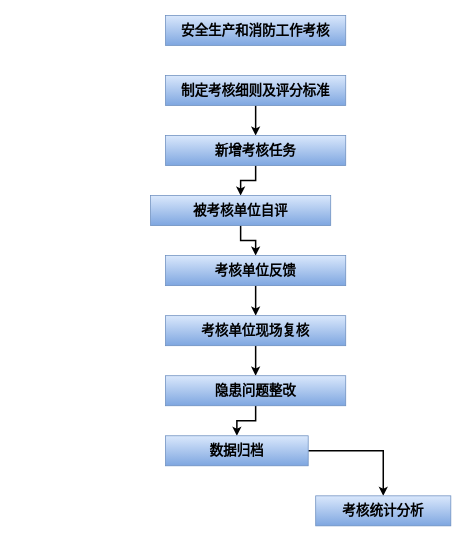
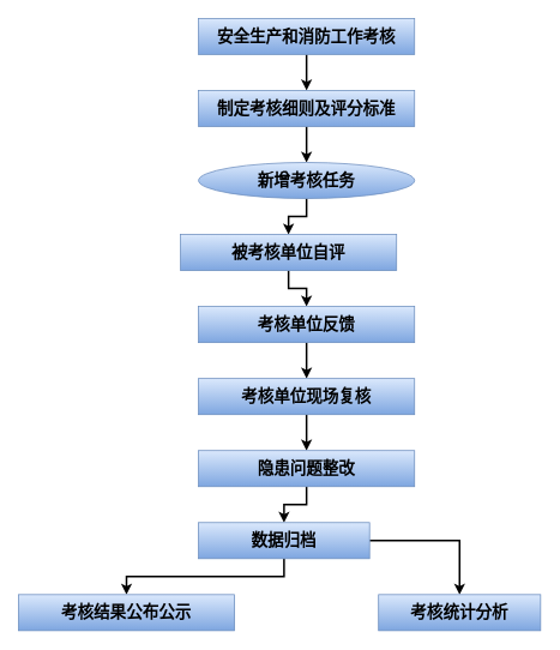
+ <mxCell id="2" style="edgeStyle=orthogonalEdgeStyle;rounded=0;orthogonalLoop=1;jettySize=auto;html=1;exitX=0.5;exitY=1;exitDx=0;exitDy=0;fontSize=18;strokeWidth=2;fontStyle=1" parent="1" source="3" target="5" edge="1"><mxGeometry relative="1" as="geometry" /></mxCell>
- <mxCell id="7" value="新增考核任务" style="rounded=0;whiteSpace=wrap;html=1;gradientColor=#7ea6e0;fillColor=#dae8fc;strokeColor=#6c8ebf;fontSize=18;fontStyle=1" parent="1" vertex="1"><mxGeometry x="220" y="180" width="240" height="40" as="geometry" /></mxCell>
+ <mxCell id="7" value="新增考核任务" style="ellipse;whiteSpace=wrap;html=1;gradientColor=#7ea6e0;fillColor=#dae8fc;strokeColor=#6c8ebf;fontSize=18;fontStyle=1;" parent="1" vertex="1"><mxGeometry x="220" y="180" width="240" height="40" as="geometry" /></mxCell>
+ <mxCell id="16" style="edgeStyle=orthogonalEdgeStyle;rounded=0;orthogonalLoop=1;jettySize=auto;html=1;entryX=0.5;entryY=0;entryDx=0;entryDy=0;fontSize=18;strokeWidth=2;" parent="1" source="18" target="19" edge="1"><mxGeometry relative="1" as="geometry" /></mxCell>
+ <mxCell id="19" value="考核结果公布公示" style="rounded=0;whiteSpace=wrap;html=1;gradientColor=#7ea6e0;fillColor=#dae8fc;strokeColor=#6c8ebf;fontSize=18;fontStyle=1" parent="1" vertex="1"><mxGeometry x="20" y="660" width="240" height="40" as="geometry" /></mxCell>
